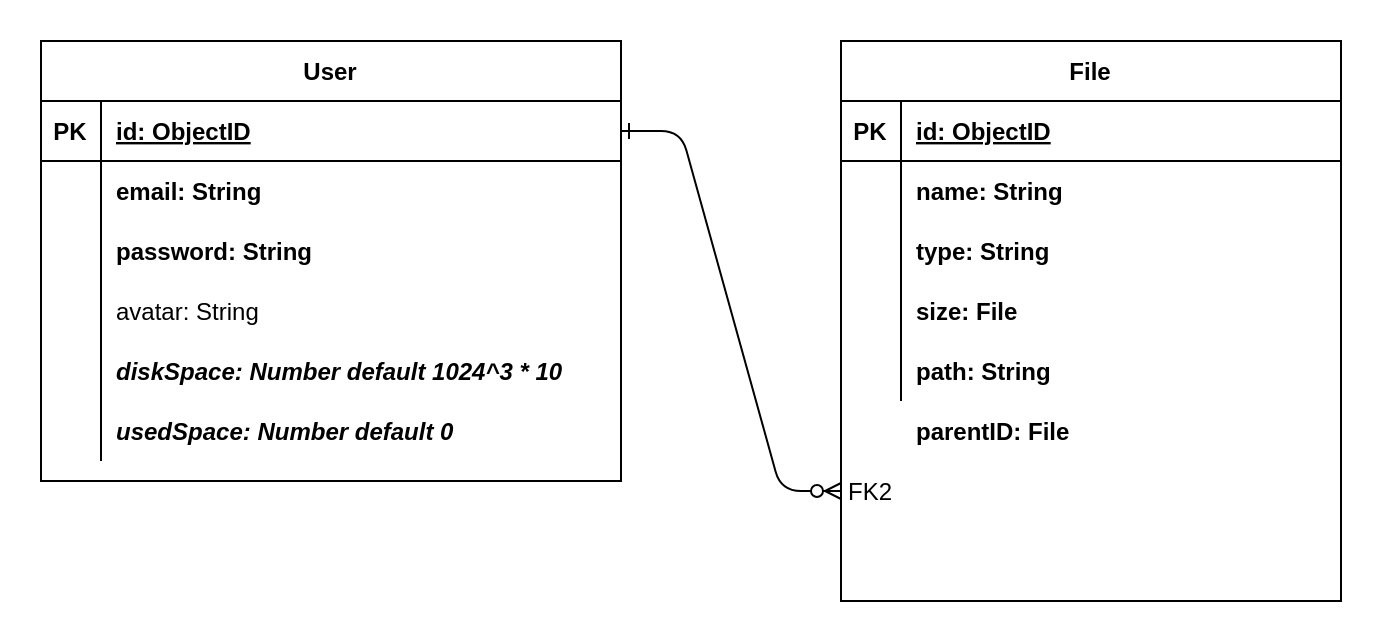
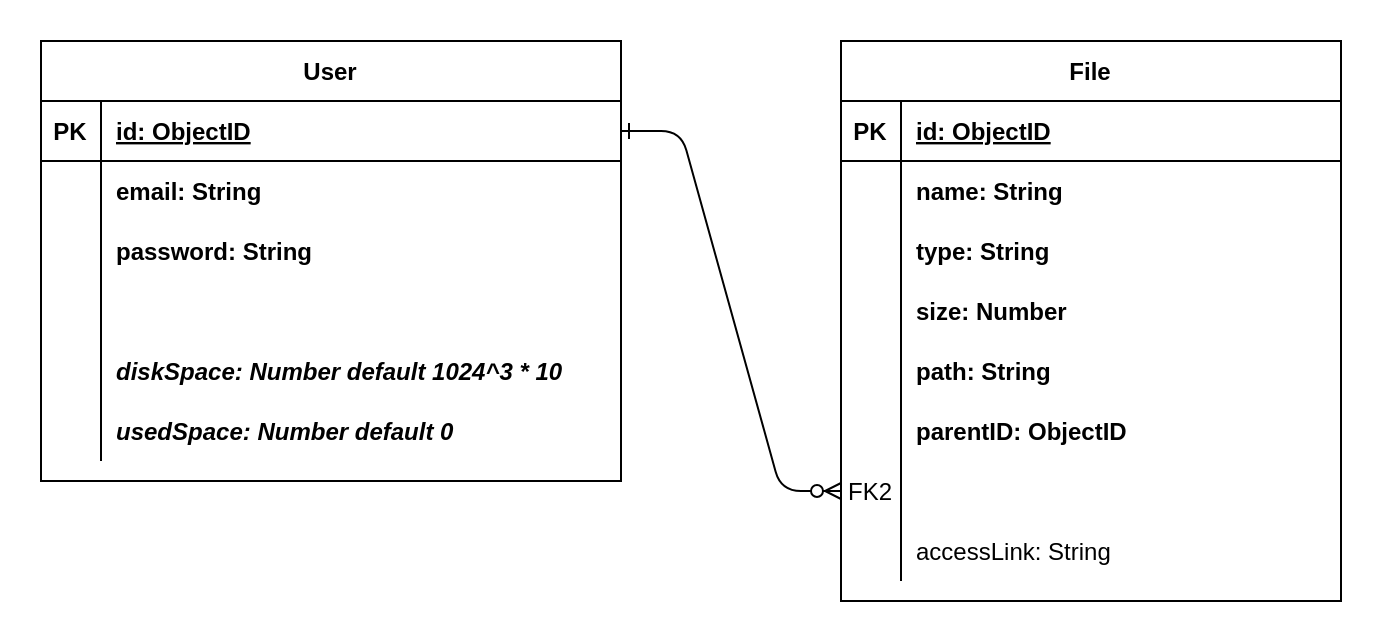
- <mxCell id="38" value="avatar: String" style="shape=partialRectangle;overflow=hidden;connectable=0;fillColor=none;top=0;left=0;bottom=0;right=0;align=left;spacingLeft=6;" parent="36" vertex="1"><mxGeometry x="30" width="260" height="30" as="geometry" /></mxCell>
- <mxCell id="15" value="size: File" style="shape=partialRectangle;overflow=hidden;connectable=0;fillColor=none;top=0;left=0;bottom=0;right=0;align=left;spacingLeft=6;fontStyle=1" parent="13" vertex="1"><mxGeometry x="30" width="220" height="30" as="geometry" /></mxCell>
+ <mxCell id="15" value="size: Number" style="shape=partialRectangle;overflow=hidden;connectable=0;fillColor=none;top=0;left=0;bottom=0;right=0;align=left;spacingLeft=6;fontStyle=1" parent="13" vertex="1"><mxGeometry x="30" width="220" height="30" as="geometry" /></mxCell>
- <mxCell id="20" value="parentID: File" style="shape=partialRectangle;overflow=hidden;connectable=0;fillColor=none;top=0;left=0;bottom=0;right=0;align=left;spacingLeft=6;fontStyle=1" parent="19" vertex="1"><mxGeometry x="30" width="220" height="30" as="geometry" /></mxCell>
+ <mxCell id="20" value="parentID: ObjectID" style="shape=partialRectangle;overflow=hidden;connectable=0;fillColor=none;top=0;left=0;bottom=0;right=0;align=left;spacingLeft=6;fontStyle=1" parent="19" vertex="1"><mxGeometry x="30" width="220" height="30" as="geometry" /></mxCell>
+ <mxCell id="25" value="accessLink: String" style="shape=partialRectangle;overflow=hidden;connectable=0;fillColor=none;top=0;left=0;bottom=0;right=0;align=left;spacingLeft=6;fontStyle=0" parent="23" vertex="1"><mxGeometry x="30" width="220" height="30" as="geometry" /></mxCell>
